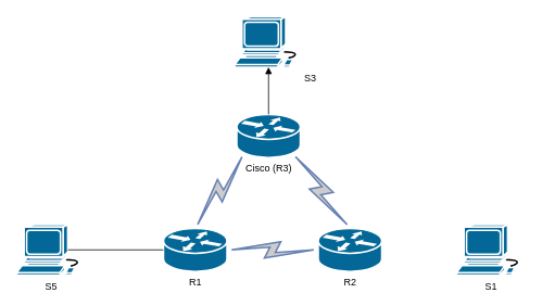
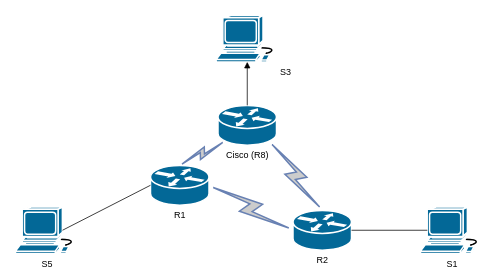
- <mxCell id="4" value="Cisco (R3)" style="shape=mxgraph.cisco.routers.router;html=1;pointerEvents=1;dashed=0;fillColor=#036897;strokeColor=#ffffff;strokeWidth=2;verticalLabelPosition=bottom;verticalAlign=top;align=center;outlineConnect=0;" vertex="1" parent="1"><mxGeometry x="290" y="140" width="78" height="53" as="geometry" /></mxCell>
+ <mxCell id="4" value="Cisco (R8)" style="shape=mxgraph.cisco.routers.router;html=1;pointerEvents=1;dashed=0;fillColor=#036897;strokeColor=#ffffff;strokeWidth=2;verticalLabelPosition=bottom;verticalAlign=top;align=center;outlineConnect=0;" vertex="1" parent="1"><mxGeometry x="290" y="140" width="78" height="53" as="geometry" /></mxCell>
- <mxCell id="2" value="R1" style="shape=mxgraph.cisco.routers.router;html=1;pointerEvents=1;dashed=0;fillColor=#036897;strokeColor=#ffffff;strokeWidth=2;verticalLabelPosition=bottom;verticalAlign=top;align=center;outlineConnect=0;" vertex="1" parent="1"><mxGeometry x="200" y="280" width="78" height="53" as="geometry" /></mxCell>
+ <mxCell id="2" value="R1" style="shape=mxgraph.cisco.routers.router;html=1;pointerEvents=1;dashed=0;fillColor=#036897;strokeColor=#ffffff;strokeWidth=2;verticalLabelPosition=bottom;verticalAlign=top;align=center;outlineConnect=0;" vertex="1" parent="1"><mxGeometry x="200" y="220" width="78" height="53" as="geometry" /></mxCell>
+ <mxCell id="10" value="" style="endArrow=none;html=1;entryX=0.11;entryY=0.5;entryDx=0;entryDy=0;entryPerimeter=0;exitX=1;exitY=0.5;exitDx=0;exitDy=0;exitPerimeter=0;" edge="1" parent="1" source="3" target="7"><mxGeometry width="50" height="50" relative="1" as="geometry"><mxPoint x="400" y="400" as="sourcePoint" /><mxPoint x="550" y="300" as="targetPoint" /></mxGeometry></mxCell>
